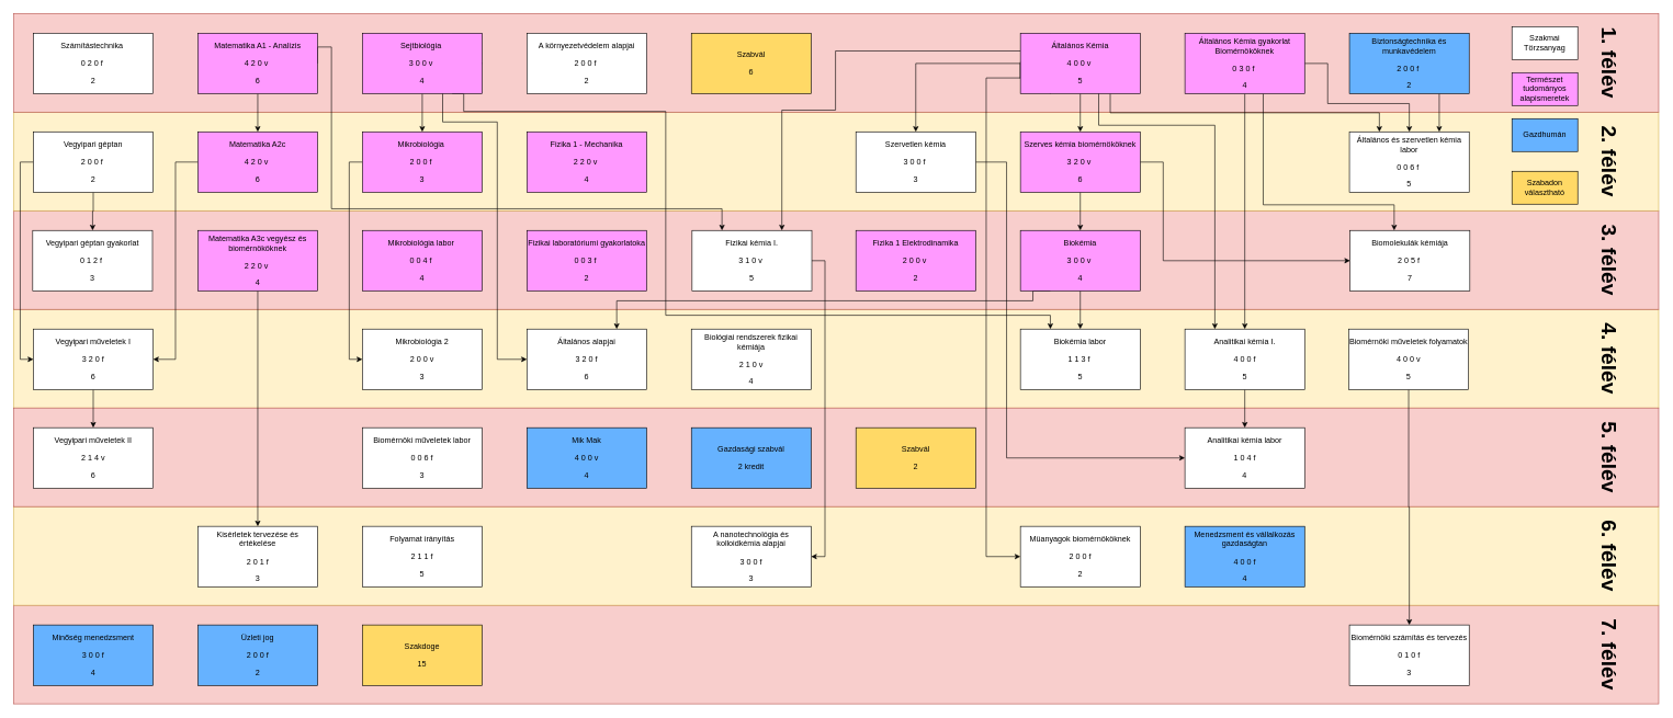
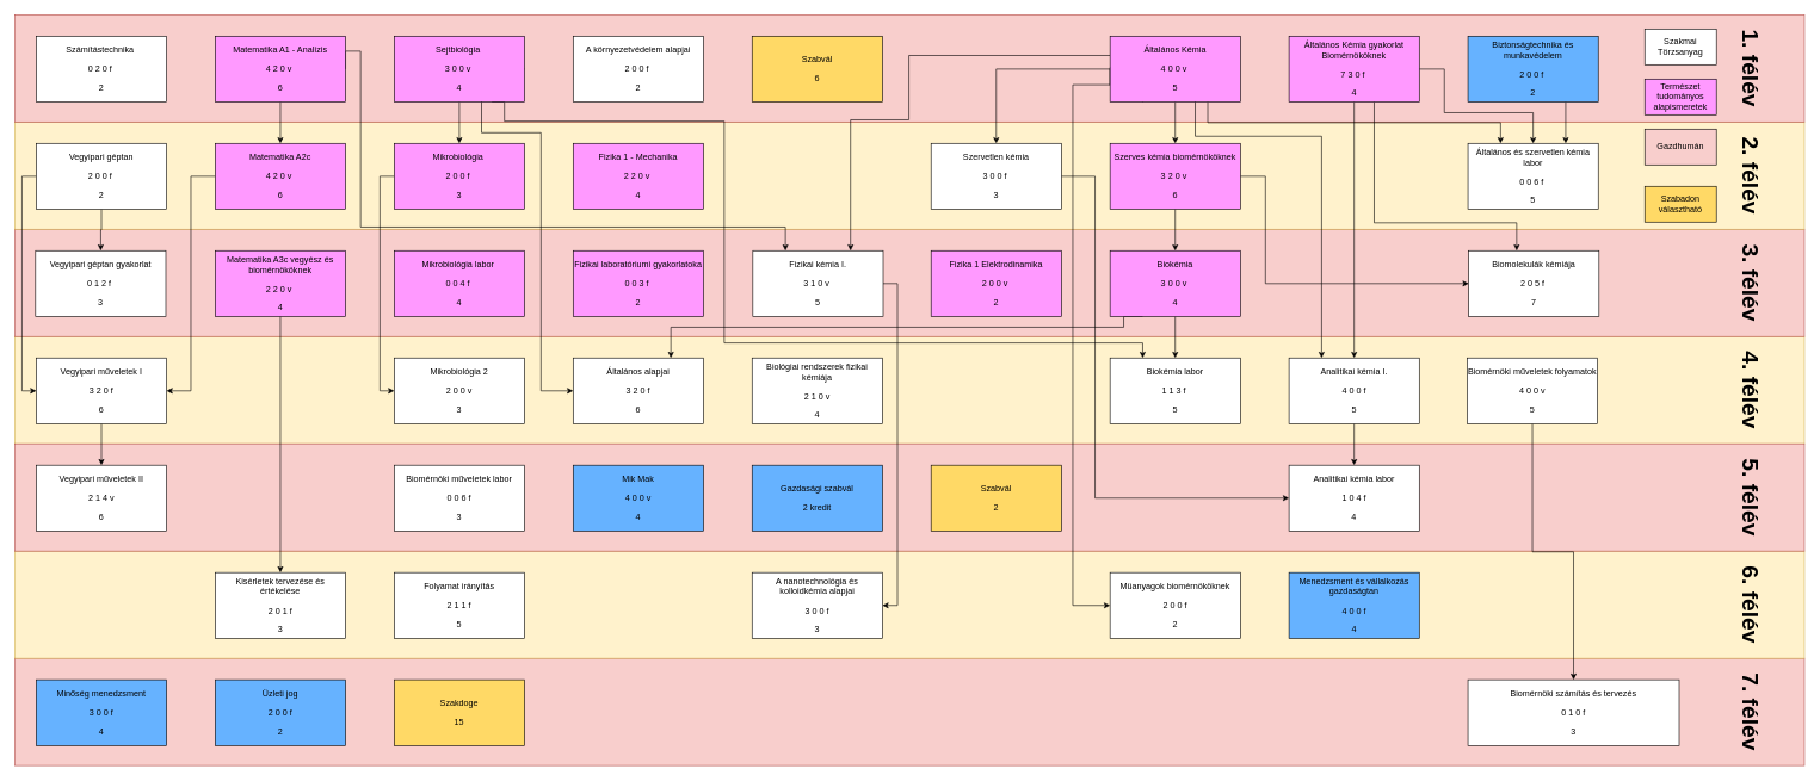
- <mxCell id="21" value="&lt;div style=&quot;&quot; title=&quot;Page 10&quot; class=&quot;page&quot;&gt;&lt;div class=&quot;section&quot;&gt;&lt;div class=&quot;layoutArea&quot;&gt;&lt;div class=&quot;column&quot;&gt;&lt;p&gt;Általános Kémia gyakorlat Biomérnököknek&lt;/p&gt;&lt;p&gt;0 3 0 f&amp;nbsp;&lt;/p&gt;&lt;p&gt;4&lt;/p&gt;&lt;/div&gt;&lt;/div&gt;&lt;/div&gt;&lt;/div&gt;" style="whiteSpace=wrap;html=1;fillColor=#FF99FF;" parent="1" vertex="1"><mxGeometry x="1800" y="50" width="182" height="92" as="geometry" /></mxCell>
+ <mxCell id="21" value="&lt;div style=&quot;&quot; title=&quot;Page 10&quot; class=&quot;page&quot;&gt;&lt;div class=&quot;section&quot;&gt;&lt;div class=&quot;layoutArea&quot;&gt;&lt;div class=&quot;column&quot;&gt;&lt;p&gt;Általános Kémia gyakorlat Biomérnököknek&lt;/p&gt;&lt;p&gt;7 3 0 f&amp;nbsp;&lt;/p&gt;&lt;p&gt;4&lt;/p&gt;&lt;/div&gt;&lt;/div&gt;&lt;/div&gt;&lt;/div&gt;" style="whiteSpace=wrap;html=1;fillColor=#FF99FF;" parent="1" vertex="1"><mxGeometry x="1800" y="50" width="182" height="92" as="geometry" /></mxCell>
- <mxCell id="81" value="Gazdhumán" style="rounded=0;whiteSpace=wrap;html=1;fillColor=#66B2FF;" parent="1" vertex="1"><mxGeometry x="2297" y="180" width="100" height="50" as="geometry" /></mxCell>
+ <mxCell id="81" value="Gazdhumán" style="rounded=0;whiteSpace=wrap;html=1;fillColor=#f8cecc;" parent="1" vertex="1"><mxGeometry x="2297" y="180" width="100" height="50" as="geometry" /></mxCell>
- <mxCell id="75" value="&lt;div style=&quot;&quot; title=&quot;Page 10&quot; class=&quot;page&quot;&gt;&lt;div class=&quot;section&quot;&gt;&lt;div class=&quot;layoutArea&quot;&gt;&lt;div class=&quot;column&quot;&gt;&lt;p&gt;Biomérnöki számítás és tervezés&lt;br&gt;&lt;/p&gt;&lt;p&gt;0 1 0 f&lt;/p&gt;&lt;p&gt;3&lt;/p&gt;&lt;/div&gt;&lt;/div&gt;&lt;/div&gt;&lt;/div&gt;" style="whiteSpace=wrap;html=1;" parent="1" vertex="1"><mxGeometry x="2050" y="950" width="182" height="92" as="geometry" /></mxCell>
+ <mxCell id="75" value="&lt;div style=&quot;&quot; title=&quot;Page 10&quot; class=&quot;page&quot;&gt;&lt;div class=&quot;section&quot;&gt;&lt;div class=&quot;layoutArea&quot;&gt;&lt;div class=&quot;column&quot;&gt;&lt;p&gt;Biomérnöki számítás és tervezés&lt;br&gt;&lt;/p&gt;&lt;p&gt;0 1 0 f&lt;/p&gt;&lt;p&gt;3&lt;/p&gt;&lt;/div&gt;&lt;/div&gt;&lt;/div&gt;&lt;/div&gt;" style="whiteSpace=wrap;html=1;" parent="1" vertex="1"><mxGeometry x="2050" y="950" width="295" height="92" as="geometry" /></mxCell>
